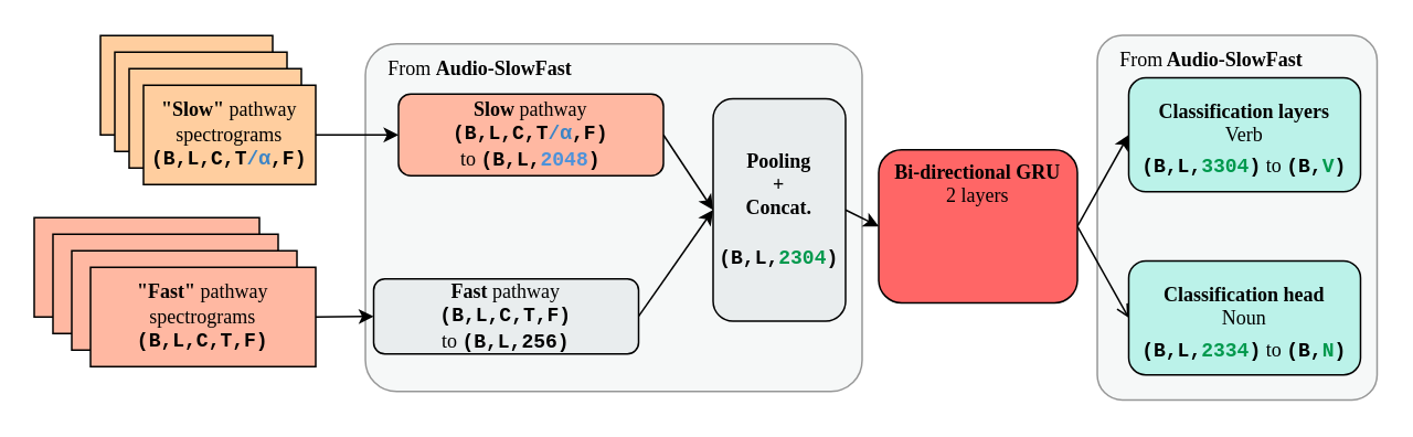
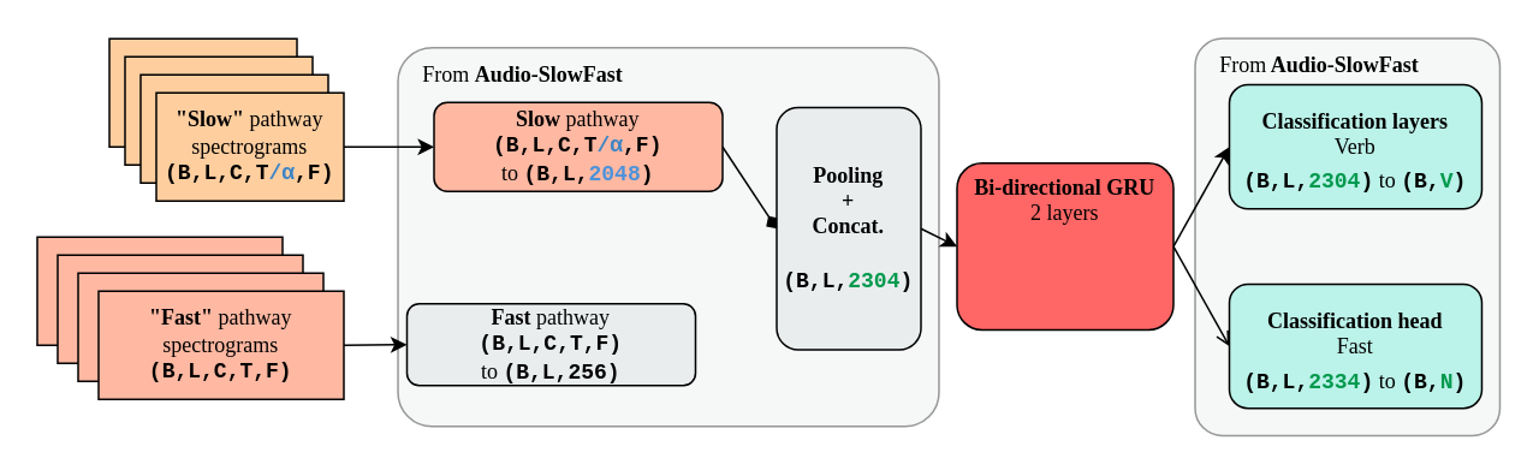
- <mxCell id="16" value="&lt;p style=&quot;line-height: 1.2; margin-top: 0pt; margin-bottom: 0pt;&quot; dir=&quot;ltr&quot;&gt;&lt;/p&gt;&lt;p style=&quot;line-height: 1.2; margin-top: 0pt; margin-bottom: 0pt;&quot; dir=&quot;ltr&quot;&gt;&lt;/p&gt;&lt;font style=&quot;font-weight: bold; font-family: &amp;quot;Courier New&amp;quot;, monospace;&quot; color=&quot;#000000&quot;&gt;(B,L,&lt;/font&gt;&lt;font style=&quot;font-weight: bold; font-family: &amp;quot;Courier New&amp;quot;, monospace;&quot; color=&quot;#00994d&quot;&gt;3304&lt;/font&gt;&lt;font style=&quot;color: rgb(0, 0, 0); font-weight: bold;&quot; face=&quot;Courier New, monospace&quot;&gt;)&lt;/font&gt;&lt;font color=&quot;#000000&quot;&gt; to &lt;/font&gt;&lt;font style=&quot;font-weight: bold;&quot; face=&quot;Courier New, monospace&quot;&gt;&lt;font color=&quot;#000000&quot;&gt;(B,&lt;/font&gt;&lt;font color=&quot;#00994d&quot;&gt;V&lt;/font&gt;&lt;font color=&quot;#000000&quot;&gt;)&lt;/font&gt;&lt;/font&gt;&lt;span id=&quot;docs-internal-guid-6170a6ac-7fff-06c2-43d6-b7a431d9816a&quot;&gt;&lt;/span&gt;" style="text;html=1;strokeColor=none;fillColor=none;align=center;verticalAlign=middle;whiteSpace=wrap;rounded=0;fontSize=12;fontFamily=CMU Serif;fontColor=#FFFFFF;" parent="14" vertex="1"><mxGeometry y="38.75" width="140" height="30" as="geometry" /></mxCell>
+ <mxCell id="16" value="&lt;p style=&quot;line-height: 1.2; margin-top: 0pt; margin-bottom: 0pt;&quot; dir=&quot;ltr&quot;&gt;&lt;/p&gt;&lt;p style=&quot;line-height: 1.2; margin-top: 0pt; margin-bottom: 0pt;&quot; dir=&quot;ltr&quot;&gt;&lt;/p&gt;&lt;font style=&quot;font-weight: bold; font-family: &amp;quot;Courier New&amp;quot;, monospace;&quot; color=&quot;#000000&quot;&gt;(B,L,&lt;/font&gt;&lt;font style=&quot;font-weight: bold; font-family: &amp;quot;Courier New&amp;quot;, monospace;&quot; color=&quot;#00994d&quot;&gt;2304&lt;/font&gt;&lt;font style=&quot;color: rgb(0, 0, 0); font-weight: bold;&quot; face=&quot;Courier New, monospace&quot;&gt;)&lt;/font&gt;&lt;font color=&quot;#000000&quot;&gt; to &lt;/font&gt;&lt;font style=&quot;font-weight: bold;&quot; face=&quot;Courier New, monospace&quot;&gt;&lt;font color=&quot;#000000&quot;&gt;(B,&lt;/font&gt;&lt;font color=&quot;#00994d&quot;&gt;V&lt;/font&gt;&lt;font color=&quot;#000000&quot;&gt;)&lt;/font&gt;&lt;/font&gt;&lt;span id=&quot;docs-internal-guid-6170a6ac-7fff-06c2-43d6-b7a431d9816a&quot;&gt;&lt;/span&gt;" style="text;html=1;strokeColor=none;fillColor=none;align=center;verticalAlign=middle;whiteSpace=wrap;rounded=0;fontSize=12;fontFamily=CMU Serif;fontColor=#FFFFFF;" parent="14" vertex="1"><mxGeometry y="38.75" width="140" height="30" as="geometry" /></mxCell>
- <mxCell id="20" style="edgeStyle=none;curved=1;orthogonalLoop=1;jettySize=auto;html=1;exitX=1;exitY=0.5;exitDx=0;exitDy=0;entryX=0;entryY=0.5;entryDx=0;entryDy=0;strokeWidth=1;fontFamily=CMU Serif;fontSize=12;fontColor=#00994D;startArrow=none;startFill=0;endArrow=classic;endFill=1;" parent="1" source="21" target="29" edge="1"><mxGeometry relative="1" as="geometry" /></mxCell>
+ <mxCell id="20" style="edgeStyle=none;curved=1;orthogonalLoop=1;jettySize=auto;html=1;exitX=1;exitY=0.5;exitDx=0;exitDy=0;entryX=0;entryY=0.5;entryDx=0;entryDy=0;strokeWidth=1;fontFamily=CMU Serif;fontSize=12;fontColor=#00994D;startArrow=none;startFill=0;endArrow=diamond;endFill=1;" parent="1" source="21" target="29" edge="1"><mxGeometry relative="1" as="geometry" /></mxCell>
- <mxCell id="22" style="edgeStyle=none;curved=1;orthogonalLoop=1;jettySize=auto;html=1;exitX=1;exitY=0.5;exitDx=0;exitDy=0;entryX=0;entryY=0.5;entryDx=0;entryDy=0;strokeWidth=1;fontFamily=CMU Serif;fontSize=12;fontColor=#00994D;startArrow=none;startFill=0;endArrow=classic;endFill=1;" parent="1" source="23" target="29" edge="1"><mxGeometry relative="1" as="geometry" /></mxCell>
- <mxCell id="18" value="&lt;font style=&quot;font-size: 12px;&quot;&gt;&lt;b&gt;Classification head&lt;/b&gt;&lt;br&gt;Noun&lt;br&gt;&lt;br&gt;&lt;/font&gt;" style="rounded=1;whiteSpace=wrap;html=1;strokeColor=#000000;fontFamily=CMU Serif;fontSize=12;fillColor=#BBF2E9;fontColor=#000000;" parent="17" vertex="1"><mxGeometry width="139.991" height="68.75" as="geometry" /></mxCell>
+ <mxCell id="18" value="&lt;font style=&quot;font-size: 12px;&quot;&gt;&lt;b&gt;Classification head&lt;/b&gt;&lt;br&gt;Fast&lt;br&gt;&lt;br&gt;&lt;/font&gt;" style="rounded=1;whiteSpace=wrap;html=1;strokeColor=#000000;fontFamily=CMU Serif;fontSize=12;fillColor=#BBF2E9;fontColor=#000000;" parent="17" vertex="1"><mxGeometry width="139.991" height="68.75" as="geometry" /></mxCell>
